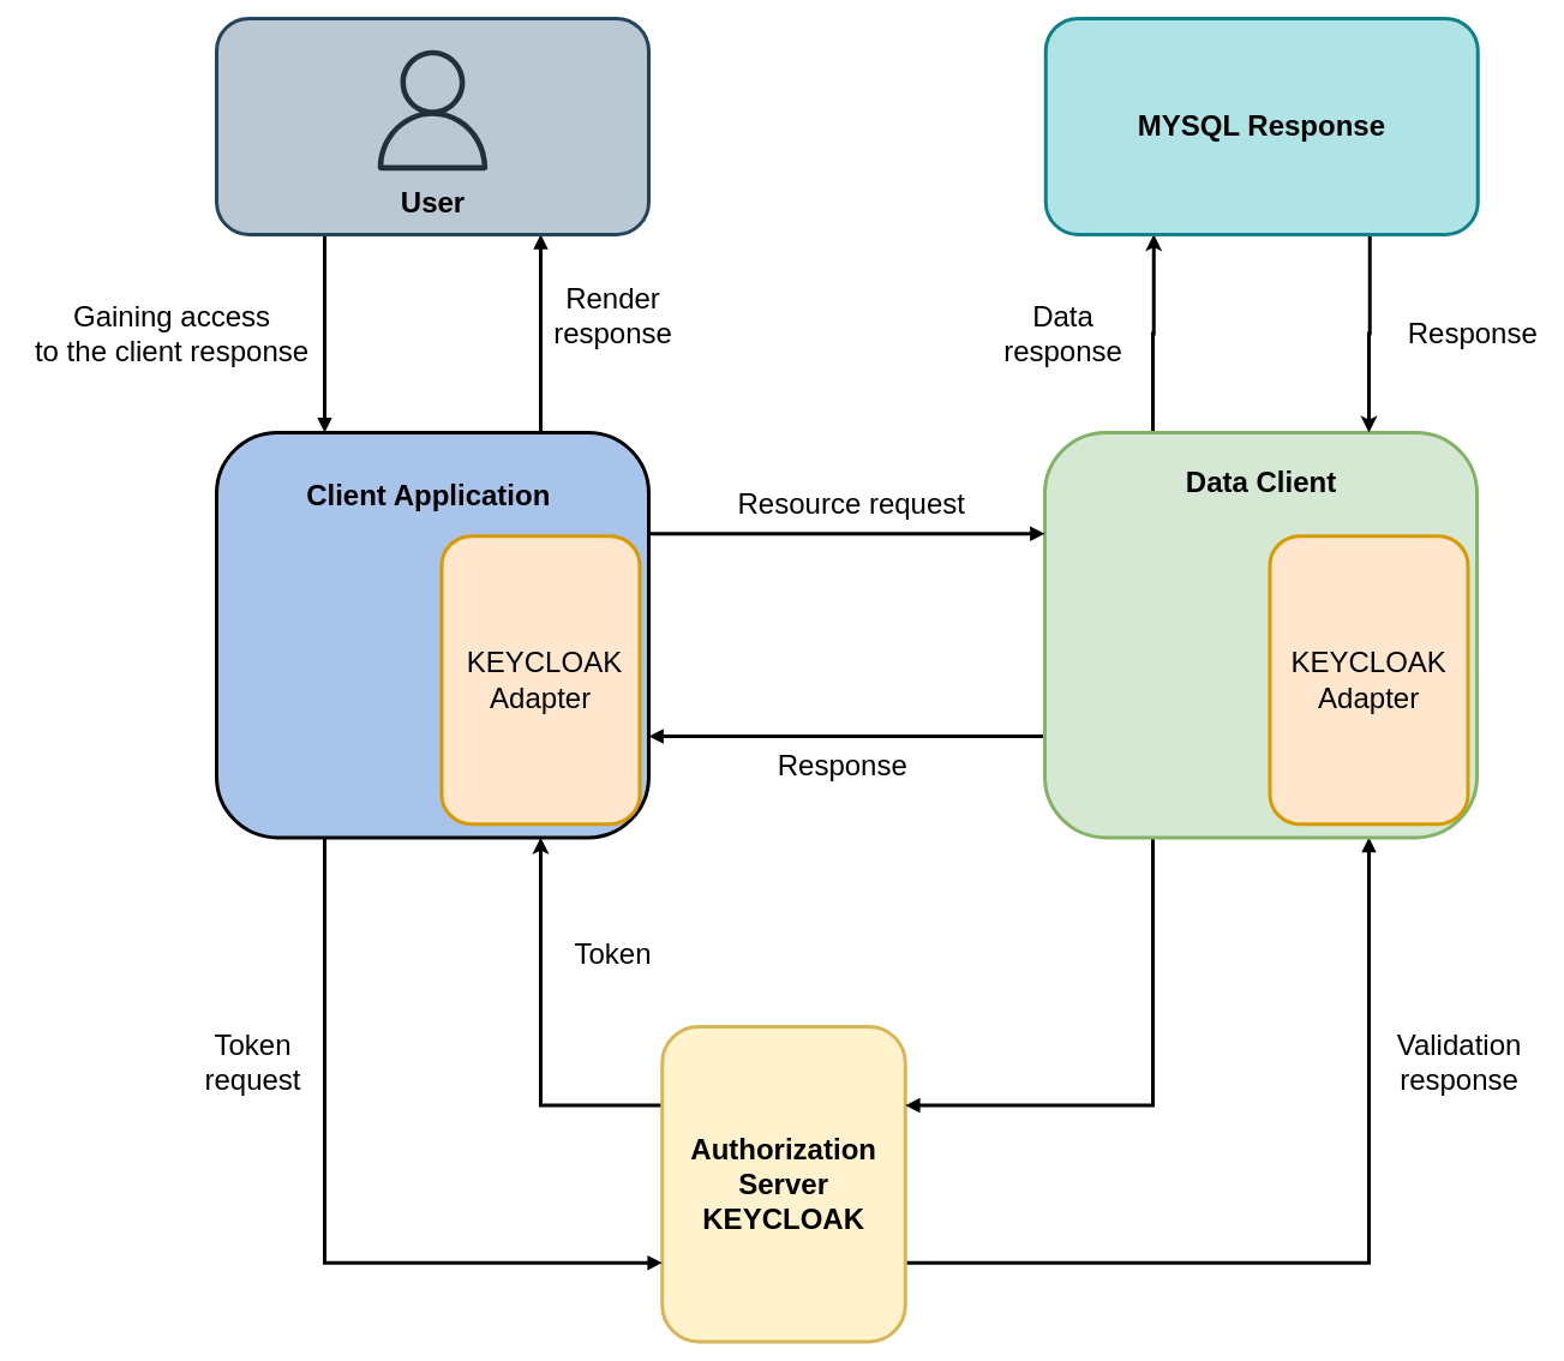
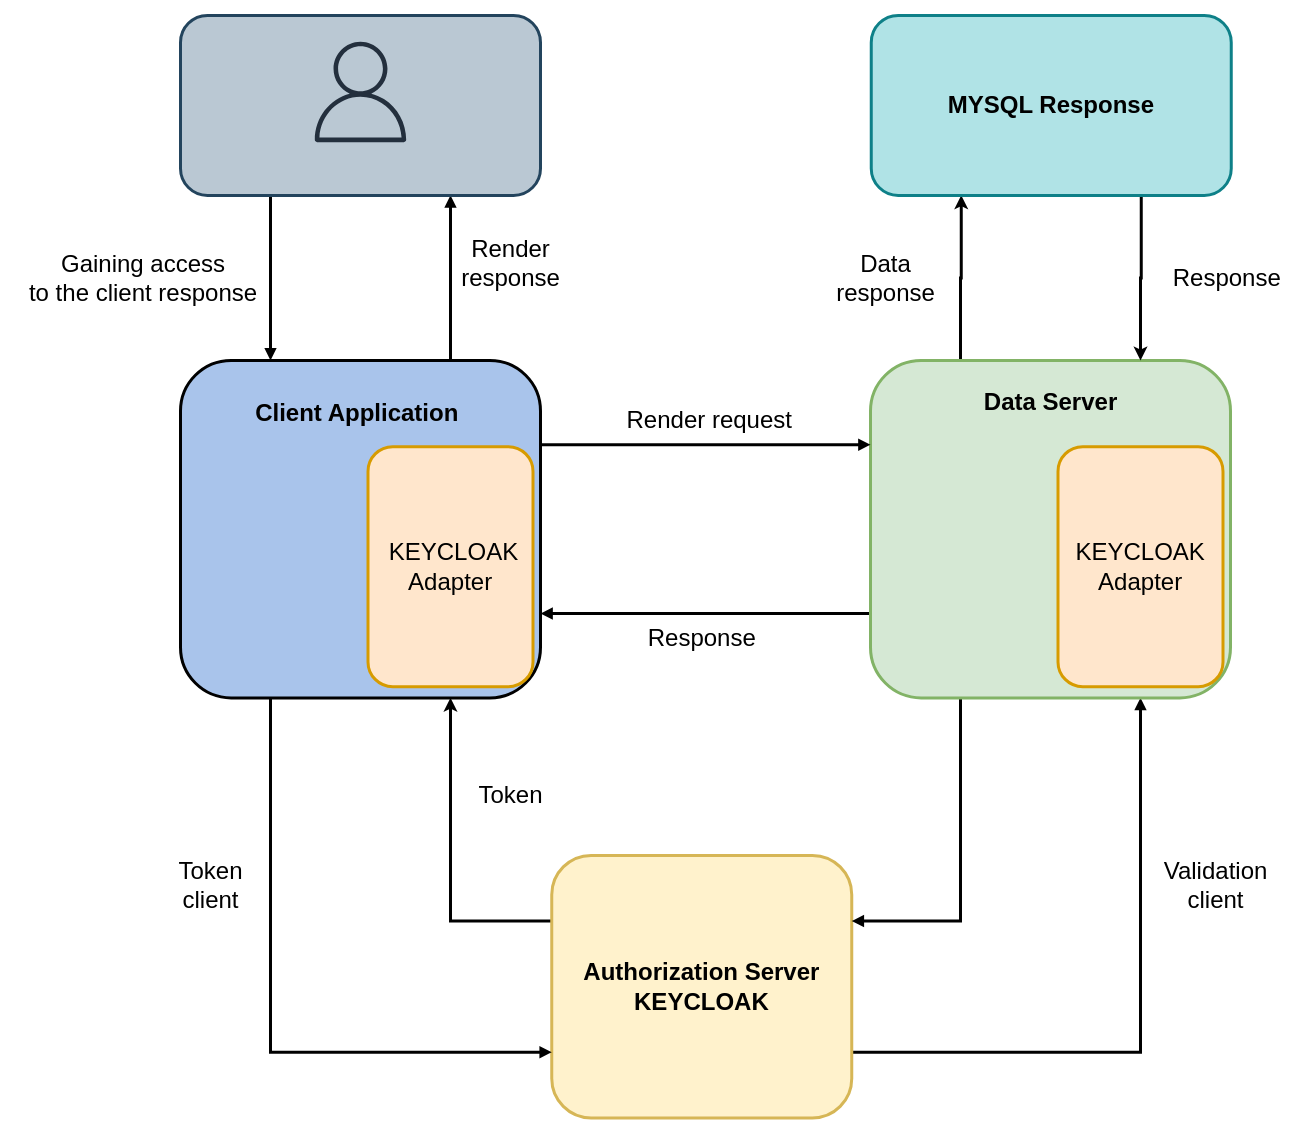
- <mxCell id="27" value="User" style="text;html=1;align=center;verticalAlign=middle;resizable=0;points=[];autosize=1;strokeColor=none;fillColor=none;fontSize=32;fontStyle=1;strokeWidth=4;" parent="1" vertex="1"><mxGeometry x="435" y="205" width="90" height="40" as="geometry" /></mxCell>
- <mxCell id="24" value="&lt;font style=&quot;font-size: 32px&quot;&gt;&lt;b&gt;Data Client&lt;/b&gt;&lt;/font&gt;" style="text;html=1;align=center;verticalAlign=middle;resizable=0;points=[];autosize=1;strokeColor=none;fillColor=none;strokeWidth=4;" parent="1" vertex="1"><mxGeometry x="1305" y="520" width="190" height="30" as="geometry" /></mxCell>
+ <mxCell id="24" value="&lt;font style=&quot;font-size: 32px&quot;&gt;&lt;b&gt;Data Server&lt;/b&gt;&lt;/font&gt;" style="text;html=1;align=center;verticalAlign=middle;resizable=0;points=[];autosize=1;strokeColor=none;fillColor=none;strokeWidth=4;" parent="1" vertex="1"><mxGeometry x="1305" y="520" width="190" height="30" as="geometry" /></mxCell>
- <mxCell id="14" value="Resource request" style="text;html=1;align=center;verticalAlign=middle;resizable=0;points=[];autosize=1;strokeColor=none;fillColor=none;fontSize=32;fontColor=#000000;strokeWidth=4;" parent="1" vertex="1"><mxGeometry x="810" y="540" width="270" height="40" as="geometry" /></mxCell>
+ <mxCell id="14" value="Render request" style="text;html=1;align=center;verticalAlign=middle;resizable=0;points=[];autosize=1;strokeColor=none;fillColor=none;fontSize=32;fontColor=#000000;strokeWidth=4;" parent="1" vertex="1"><mxGeometry x="810" y="540" width="270" height="40" as="geometry" /></mxCell>
- <mxCell id="18" value="Token &lt;br&gt;request" style="text;html=1;align=center;verticalAlign=middle;resizable=0;points=[];autosize=1;strokeColor=none;fillColor=none;fontSize=32;fontColor=#000000;strokeWidth=4;" parent="1" vertex="1"><mxGeometry x="220" y="1140" width="120" height="80" as="geometry" /></mxCell>
+ <mxCell id="18" value="Token &lt;br&gt;client" style="text;html=1;align=center;verticalAlign=middle;resizable=0;points=[];autosize=1;strokeColor=none;fillColor=none;fontSize=32;fontColor=#000000;strokeWidth=4;" parent="1" vertex="1"><mxGeometry x="220" y="1140" width="120" height="80" as="geometry" /></mxCell>
- <mxCell id="16" value="Validation&lt;br&gt;response" style="text;html=1;align=center;verticalAlign=middle;resizable=0;points=[];autosize=1;strokeColor=none;fillColor=none;fontSize=32;fontColor=#000000;strokeWidth=4;" parent="1" vertex="1"><mxGeometry x="1545" y="1140" width="150" height="80" as="geometry" /></mxCell>
+ <mxCell id="16" value="Validation&lt;br&gt;client" style="text;html=1;align=center;verticalAlign=middle;resizable=0;points=[];autosize=1;strokeColor=none;fillColor=none;fontSize=32;fontColor=#000000;strokeWidth=4;" parent="1" vertex="1"><mxGeometry x="1545" y="1140" width="150" height="80" as="geometry" /></mxCell>
- <mxCell id="4" value="&lt;span style=&quot;font-size: 32px&quot;&gt;Authorization Server KEYCLOAK&lt;/span&gt;" style="rounded=1;whiteSpace=wrap;html=1;fontStyle=1;fontSize=20;labelBackgroundColor=none;fillColor=#fff2cc;strokeColor=#d6b656;strokeWidth=4;" parent="1" vertex="1"><mxGeometry x="735" y="1140" width="270" height="350" as="geometry" /></mxCell>
+ <mxCell id="4" value="&lt;span style=&quot;font-size: 32px&quot;&gt;Authorization Server KEYCLOAK&lt;/span&gt;" style="rounded=1;whiteSpace=wrap;html=1;fontStyle=1;fontSize=20;labelBackgroundColor=none;fillColor=#fff2cc;strokeColor=#d6b656;strokeWidth=4;" parent="1" vertex="1"><mxGeometry x="735" y="1140" width="400" height="350" as="geometry" /></mxCell>
